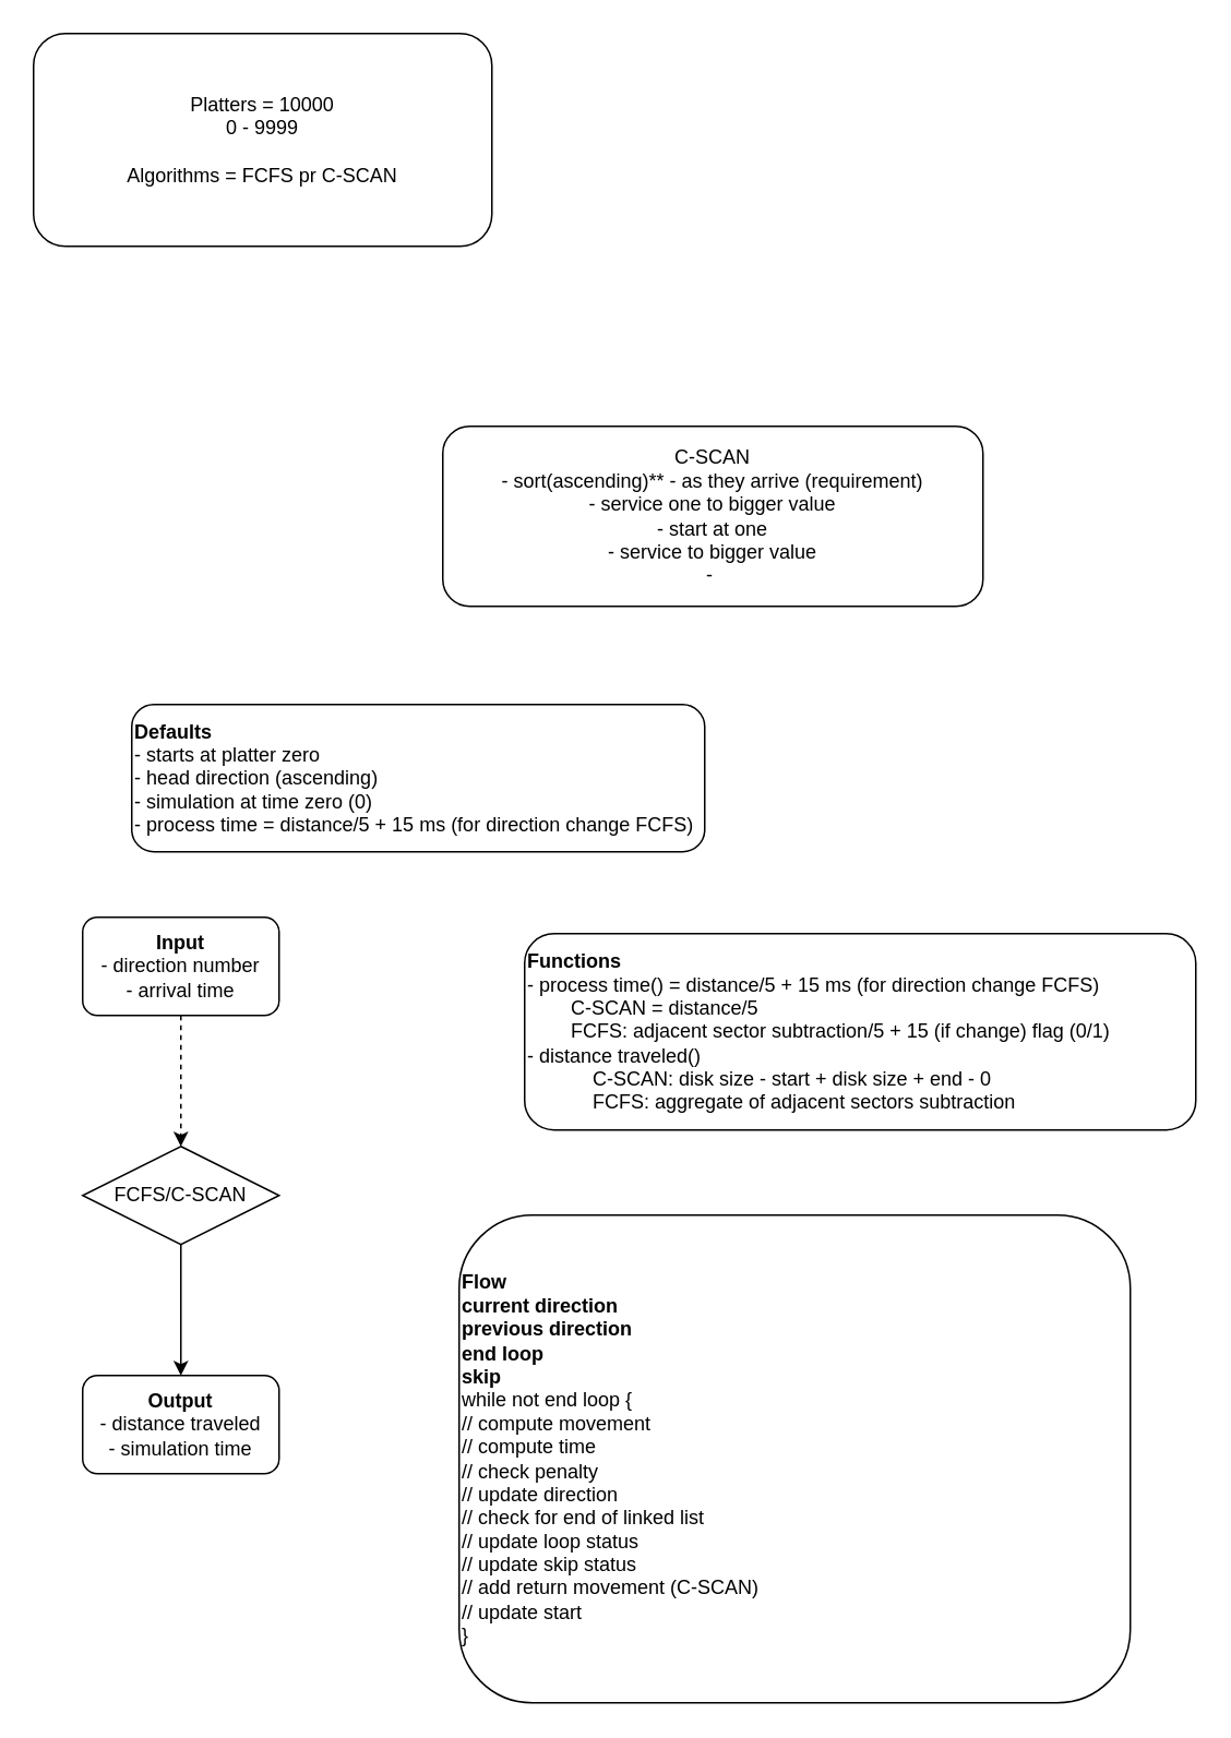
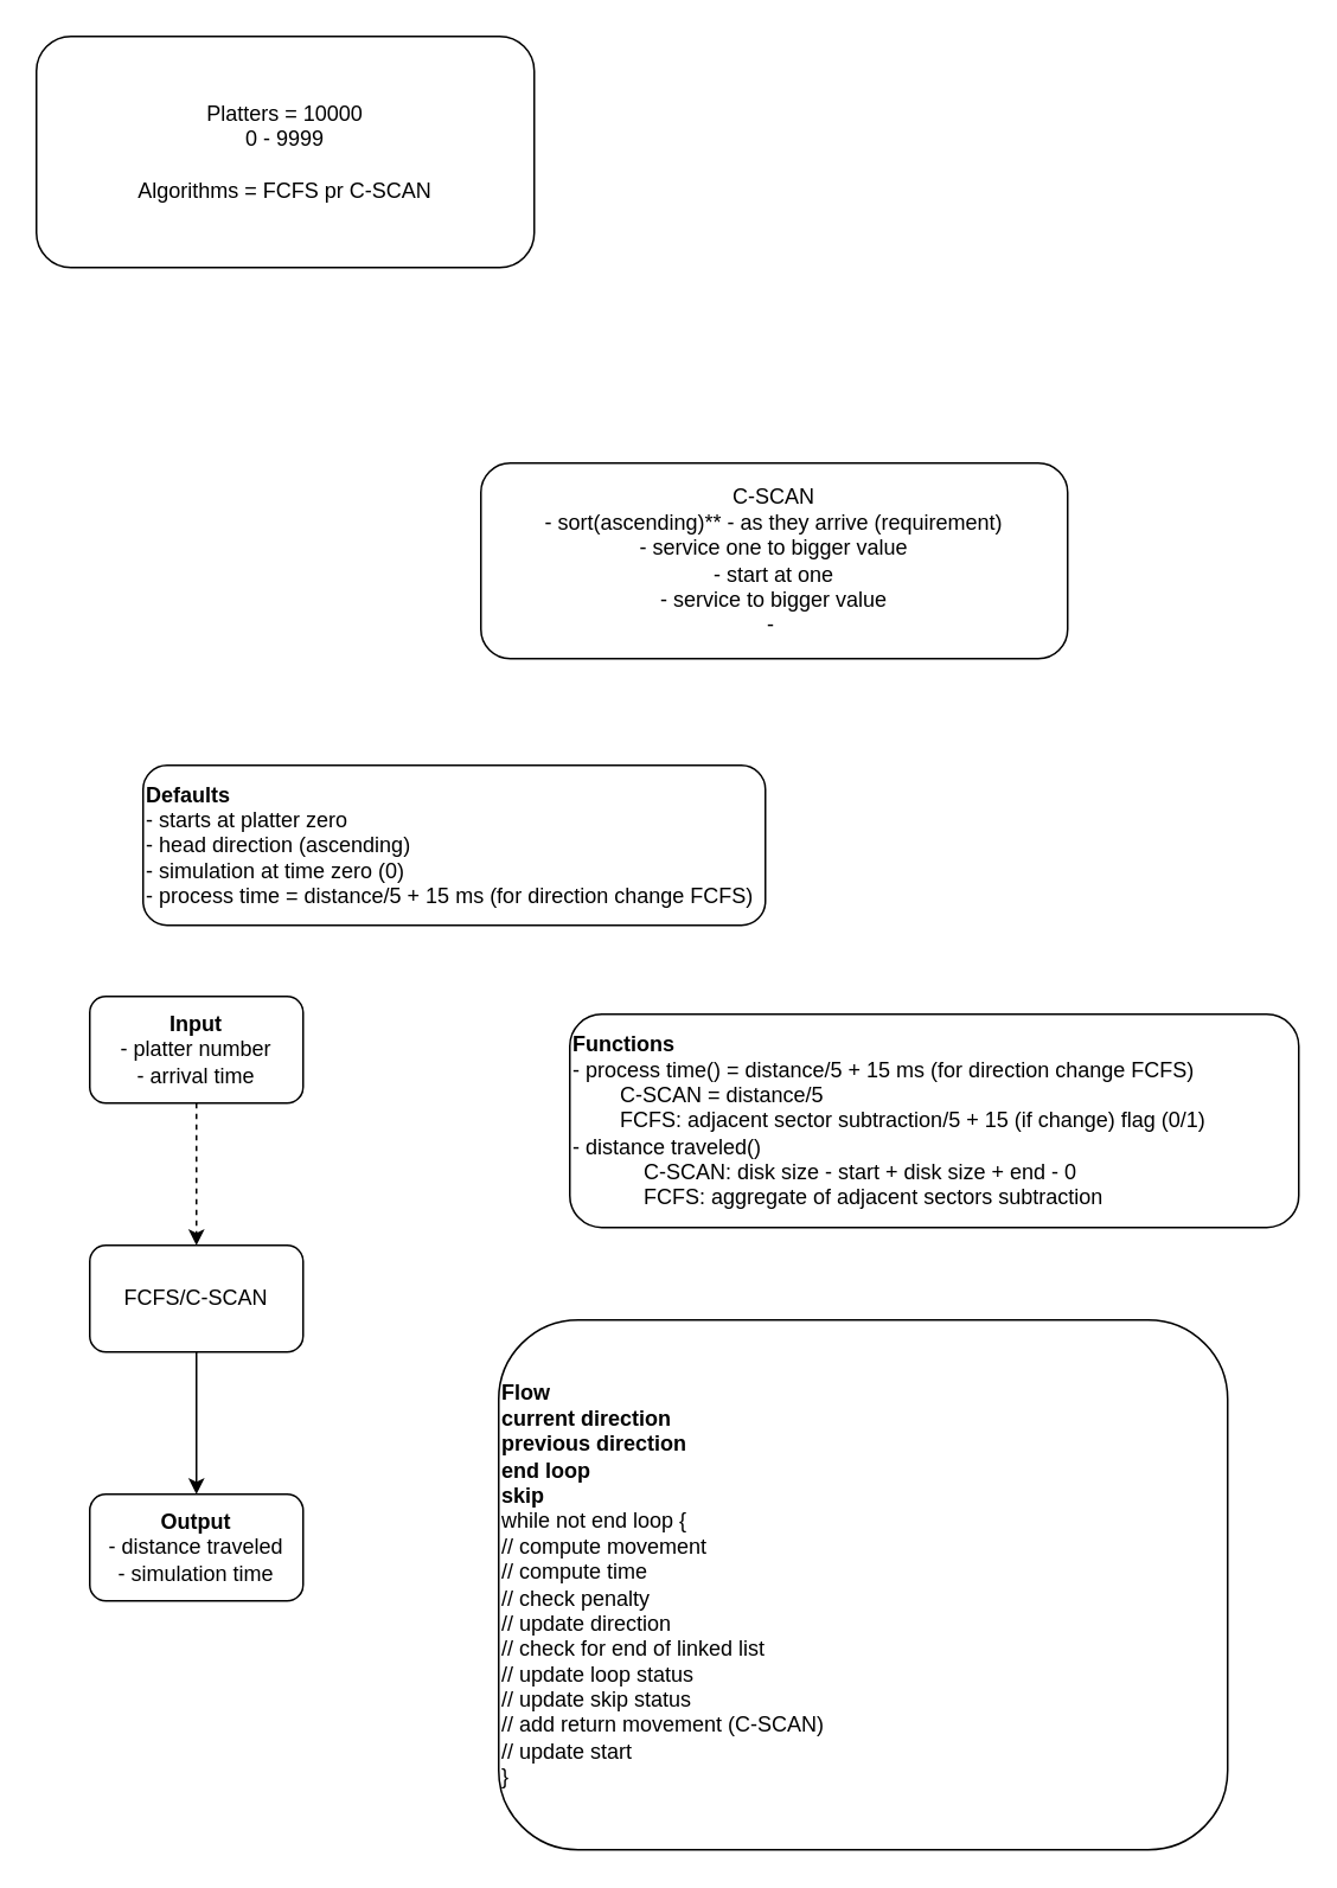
- <mxCell id="7" value="&lt;b&gt;Input&lt;br&gt;&lt;/b&gt;- direction number&lt;br&gt;- arrival time" style="rounded=1;whiteSpace=wrap;html=1;" vertex="1" parent="1"><mxGeometry x="50" y="560" width="120" height="60" as="geometry" /></mxCell>
+ <mxCell id="7" value="&lt;b&gt;Input&lt;br&gt;&lt;/b&gt;- platter number&lt;br&gt;- arrival time" style="rounded=1;whiteSpace=wrap;html=1;" vertex="1" parent="1"><mxGeometry x="50" y="560" width="120" height="60" as="geometry" /></mxCell>
- <mxCell id="9" value="FCFS/C-SCAN" style="rhombus;whiteSpace=wrap;html=1;" vertex="1" parent="1"><mxGeometry x="50" y="700" width="120" height="60" as="geometry" /></mxCell>
+ <mxCell id="9" value="FCFS/C-SCAN" style="rounded=1;whiteSpace=wrap;html=1;" vertex="1" parent="1"><mxGeometry x="50" y="700" width="120" height="60" as="geometry" /></mxCell>
